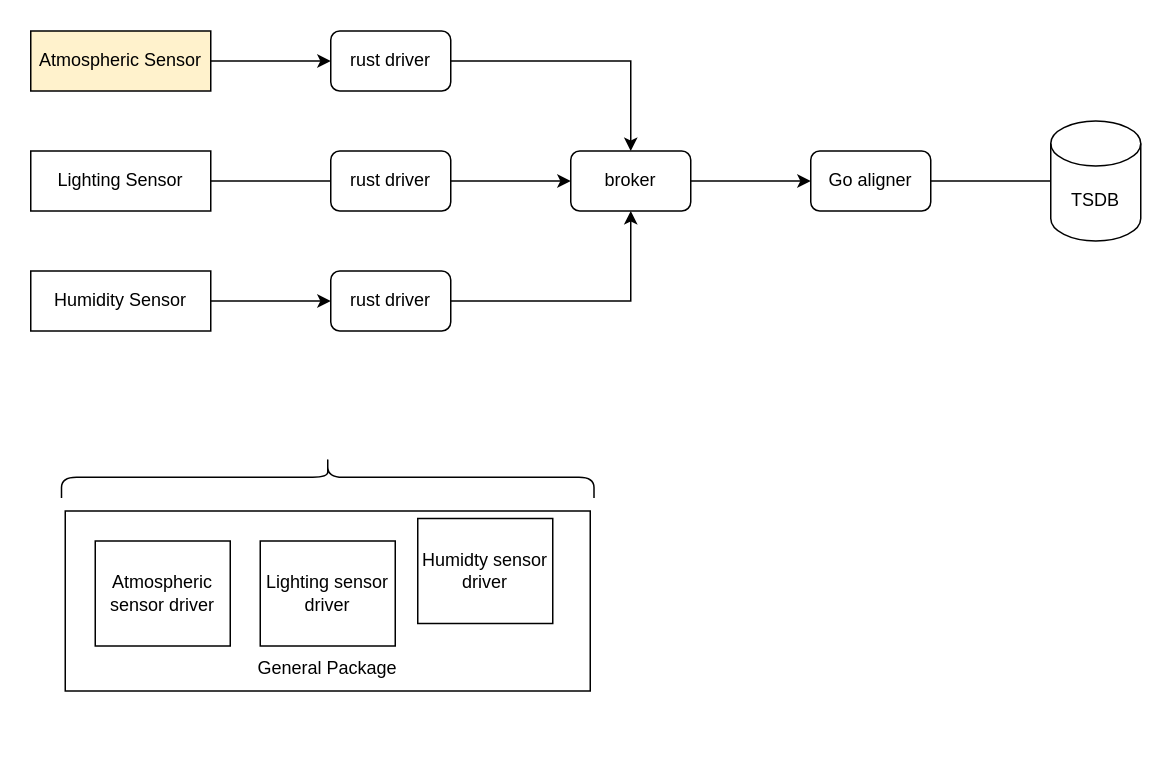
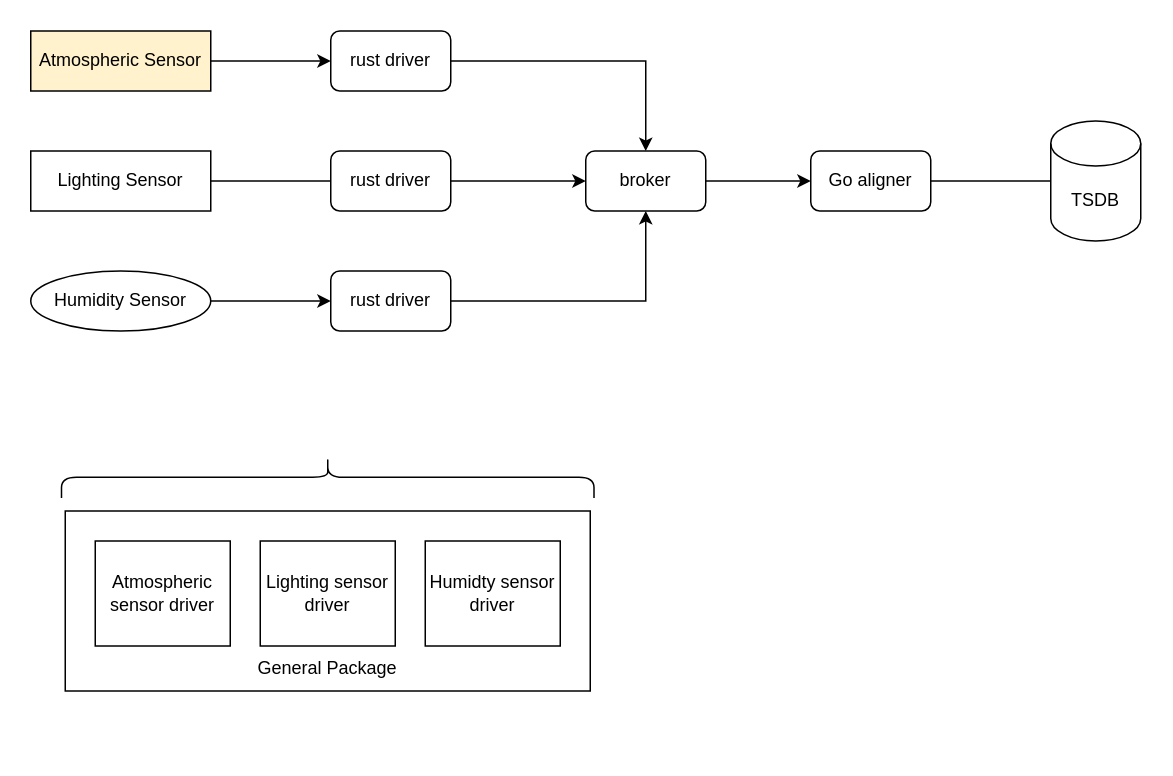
- <mxCell id="9" value="broker" style="rounded=1;whiteSpace=wrap;html=1;" vertex="1" parent="1"><mxGeometry x="380" y="100" width="80" height="40" as="geometry" /></mxCell>
+ <mxCell id="9" value="broker" style="rounded=1;whiteSpace=wrap;html=1;" vertex="1" parent="1"><mxGeometry x="390" y="100" width="80" height="40" as="geometry" /></mxCell>
- <mxCell id="7" value="Humidity Sensor" style="rounded=0;whiteSpace=wrap;html=1;" vertex="1" parent="1"><mxGeometry x="20" y="180" width="120" height="40" as="geometry" /></mxCell>
+ <mxCell id="7" value="Humidity Sensor" style="ellipse;whiteSpace=wrap;html=1;" vertex="1" parent="1"><mxGeometry x="20" y="180" width="120" height="40" as="geometry" /></mxCell>
- <mxCell id="22" value="Humidty sensor driver" style="rounded=0;whiteSpace=wrap;html=1;" vertex="1" parent="1"><mxGeometry x="278" y="345" width="90" height="70" as="geometry" /></mxCell>
+ <mxCell id="22" value="Humidty sensor driver" style="rounded=0;whiteSpace=wrap;html=1;" vertex="1" parent="1"><mxGeometry x="283" y="360" width="90" height="70" as="geometry" /></mxCell>
